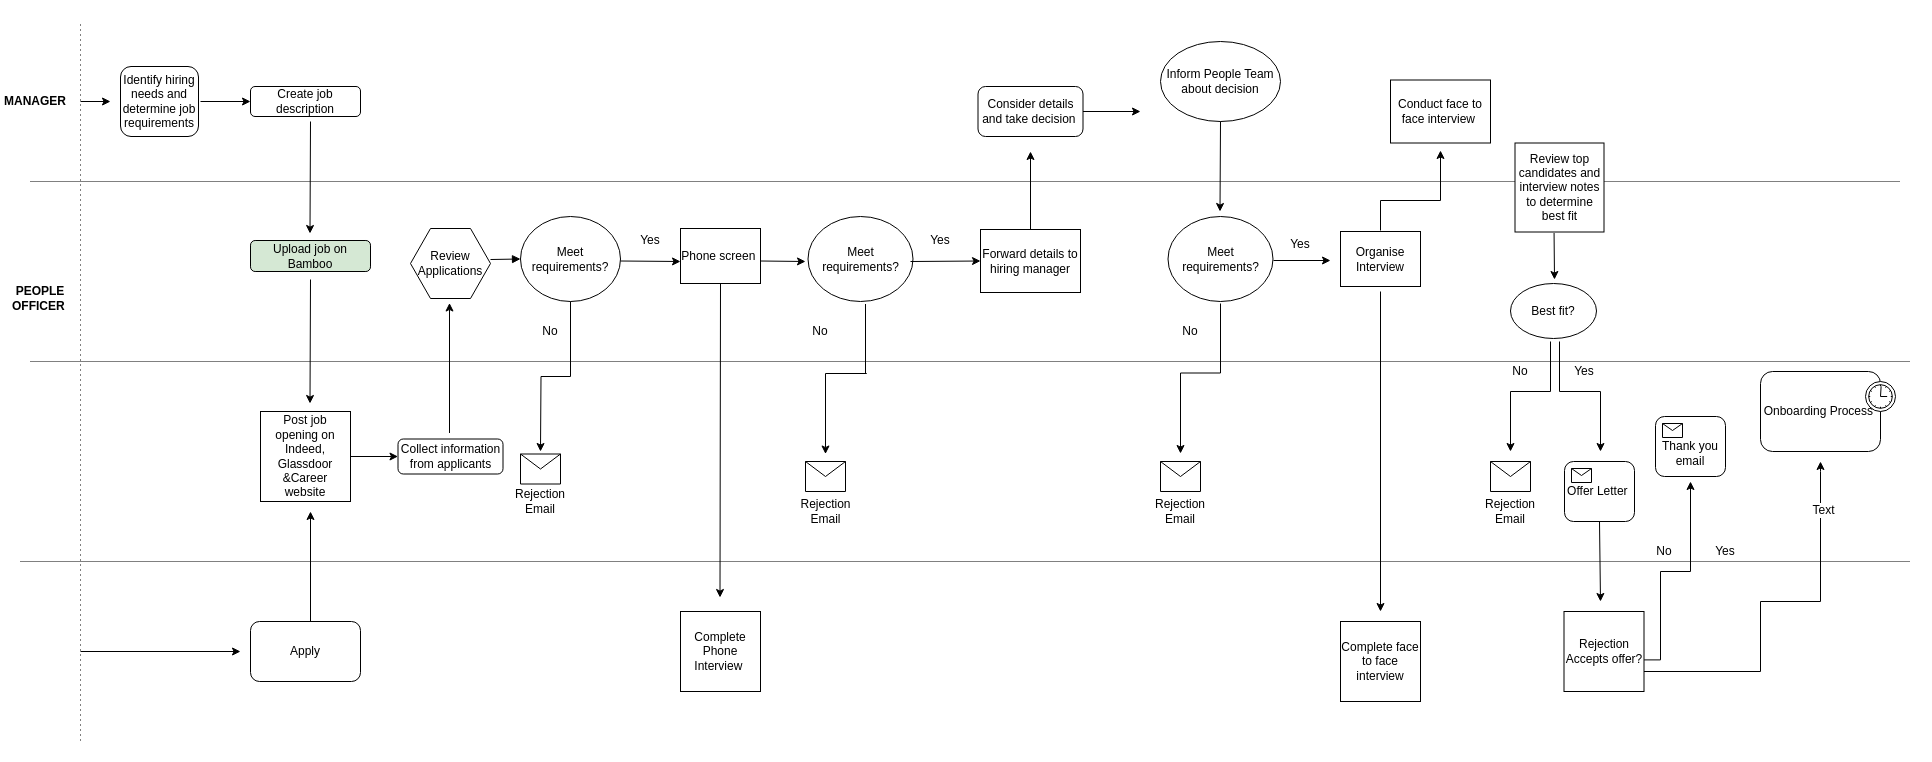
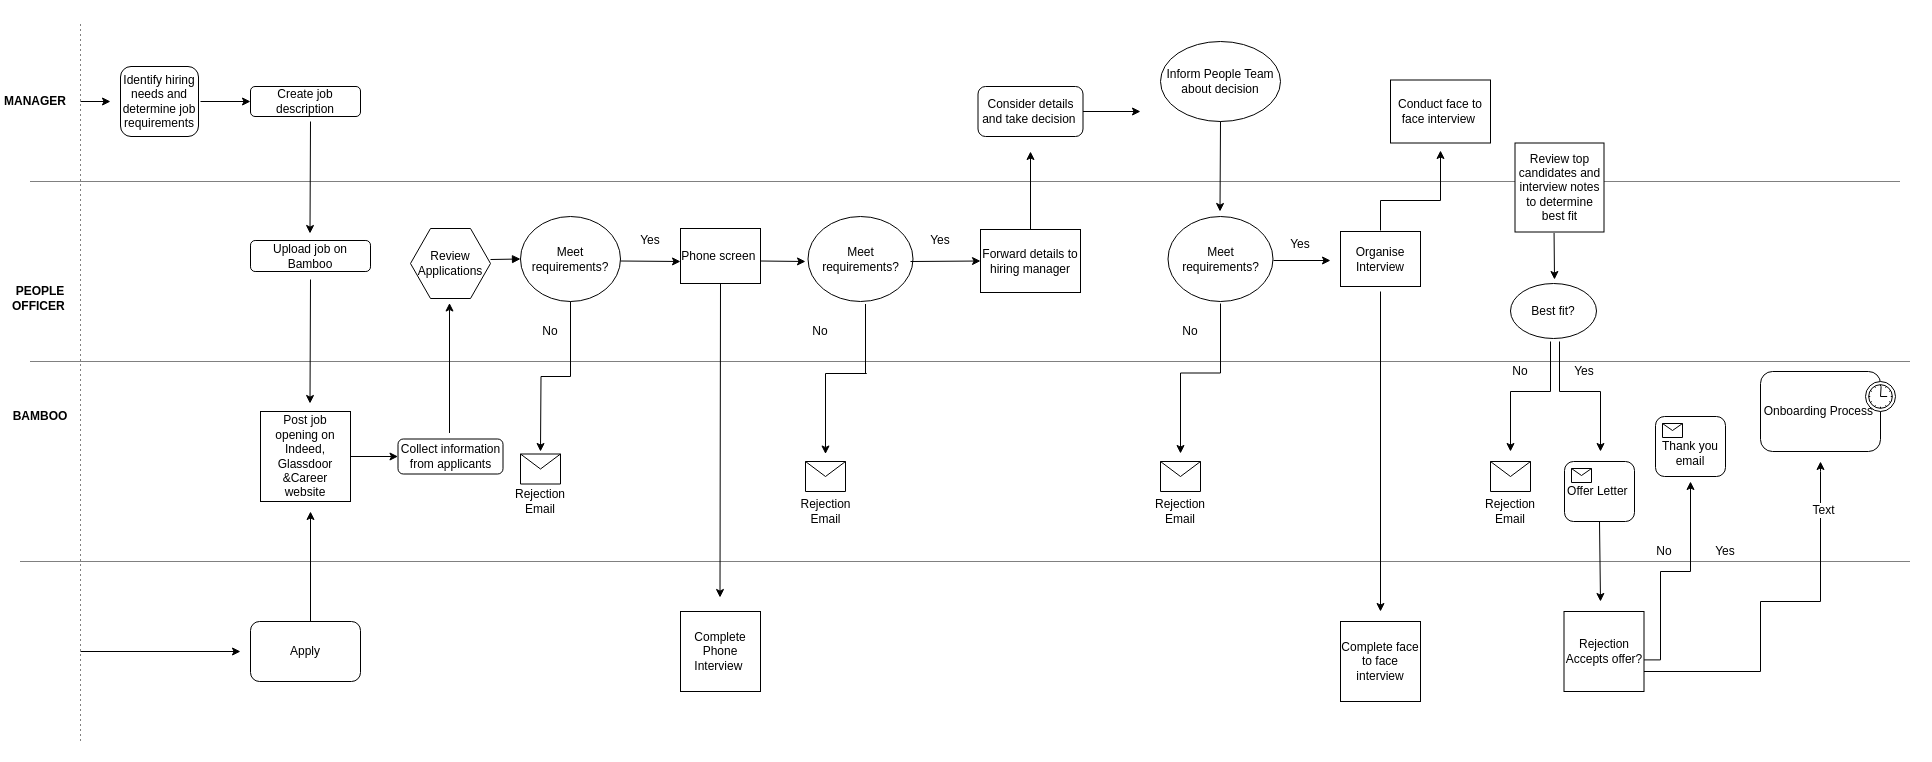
- <mxCell id="14" value="Upload job on Bamboo" parent="1" vertex="1" style="rounded=1;whiteSpace=wrap;html=1;fillColor=#d5e8d4;"><mxGeometry as="geometry" height="31" width="120" y="240" x="250" /></mxCell>
+ <mxCell id="14" value="Upload job on Bamboo" parent="1" vertex="1" style="rounded=1;whiteSpace=wrap;html=1;"><mxGeometry as="geometry" height="31" width="120" y="240" x="250" /></mxCell>
+ <mxCell id="9" value="BAMBOO" parent="1" vertex="1" style="text;html=1;strokeColor=none;fillColor=none;align=center;verticalAlign=middle;whiteSpace=wrap;rounded=0;fontStyle=1"><mxGeometry as="geometry" height="15" width="40" y="408.5" x="20" /></mxCell>
